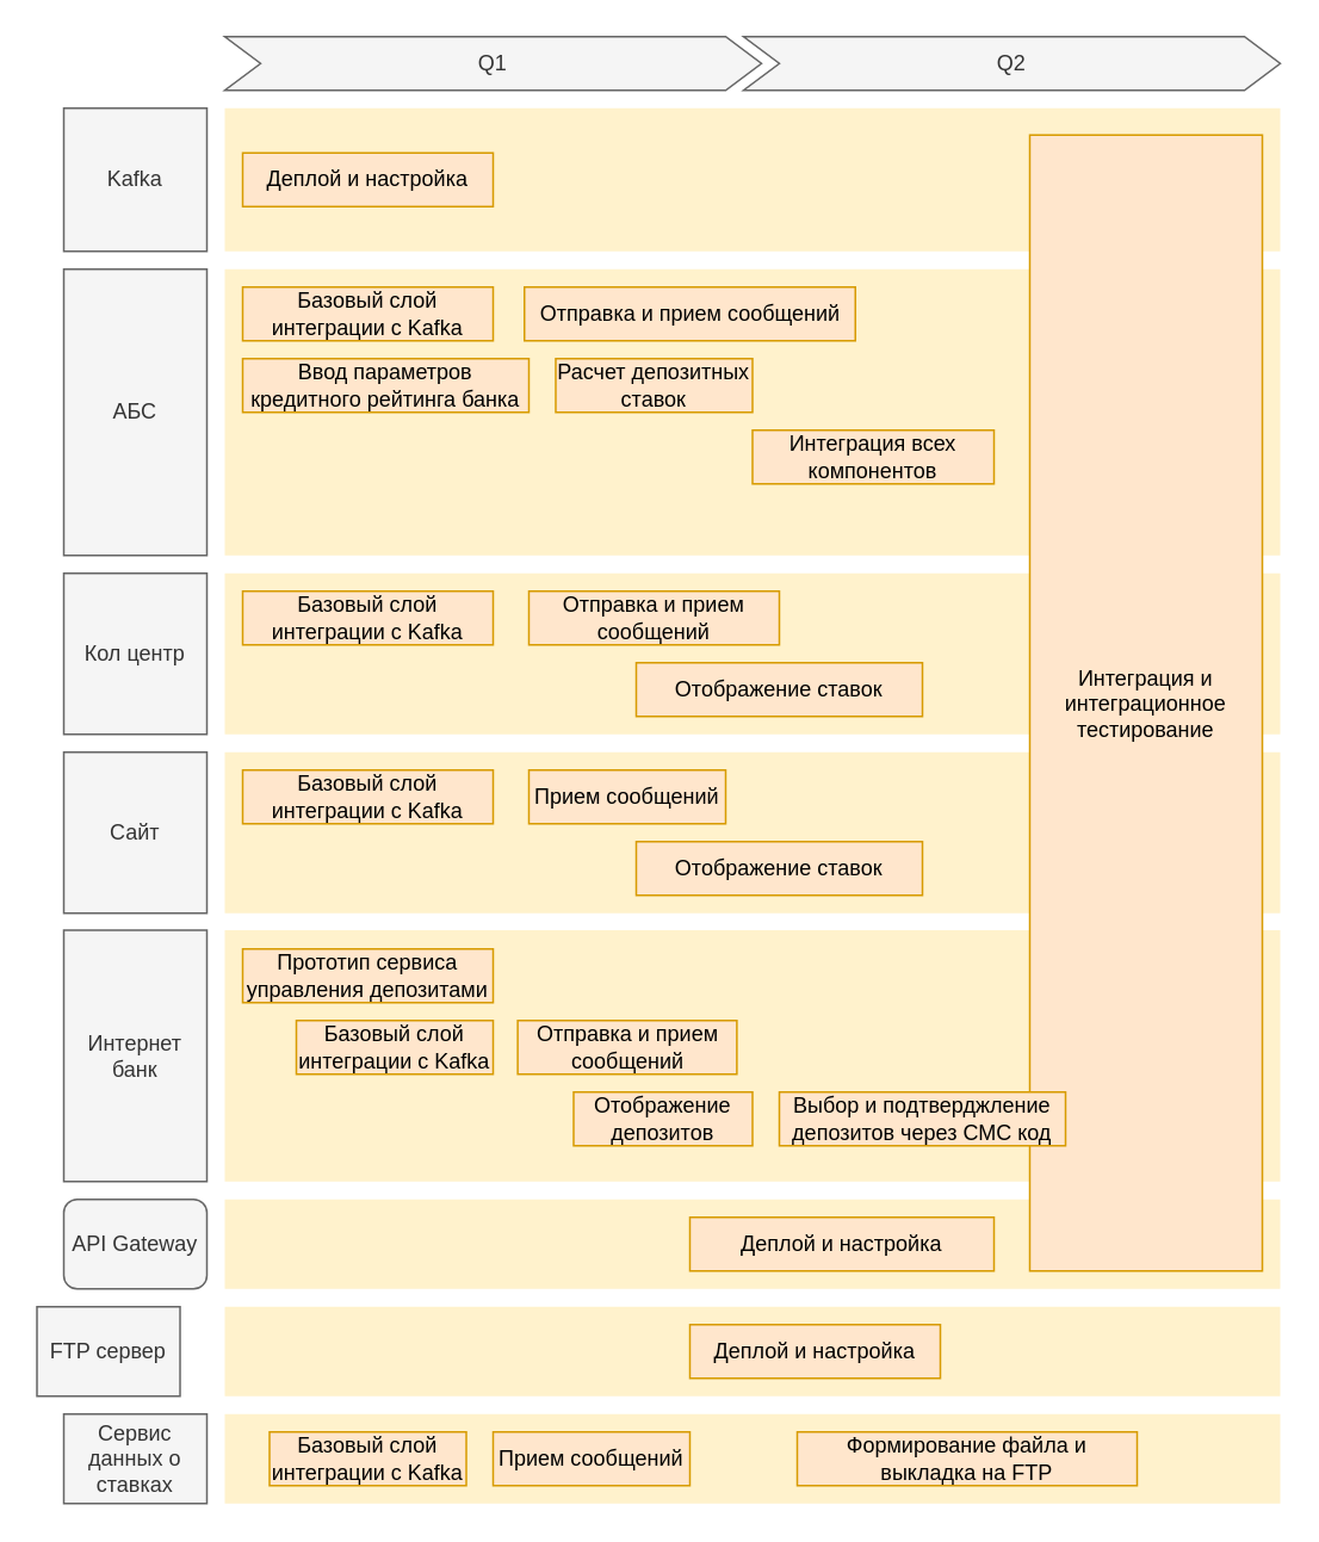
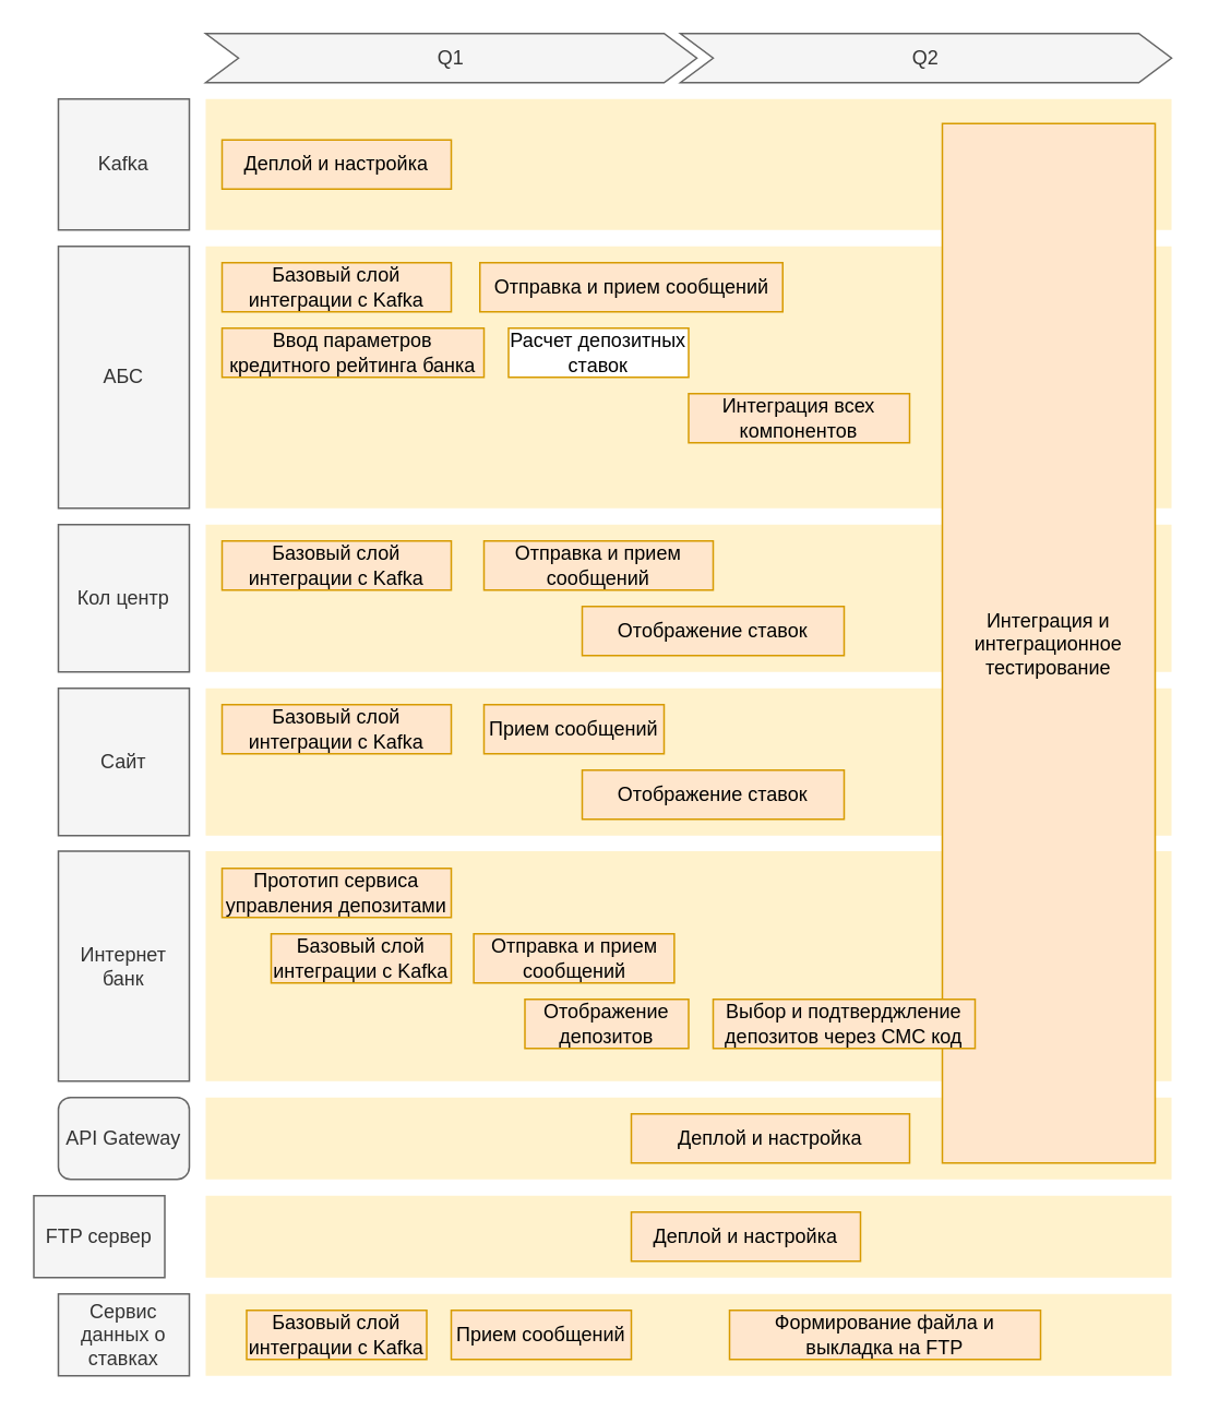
- <mxCell id="6" value="Расчет депозитных ставок" style="rounded=0;whiteSpace=wrap;html=1;fillColor=#ffe6cc;strokeColor=#d79b00;" vertex="1" parent="1"><mxGeometry x="310" y="200" width="110" height="30" as="geometry" /></mxCell>
+ <mxCell id="6" value="Расчет депозитных ставок" style="rounded=0;whiteSpace=wrap;html=1;fillColor=#ffffff;strokeColor=#d79b00;" vertex="1" parent="1"><mxGeometry x="310" y="200" width="110" height="30" as="geometry" /></mxCell>
